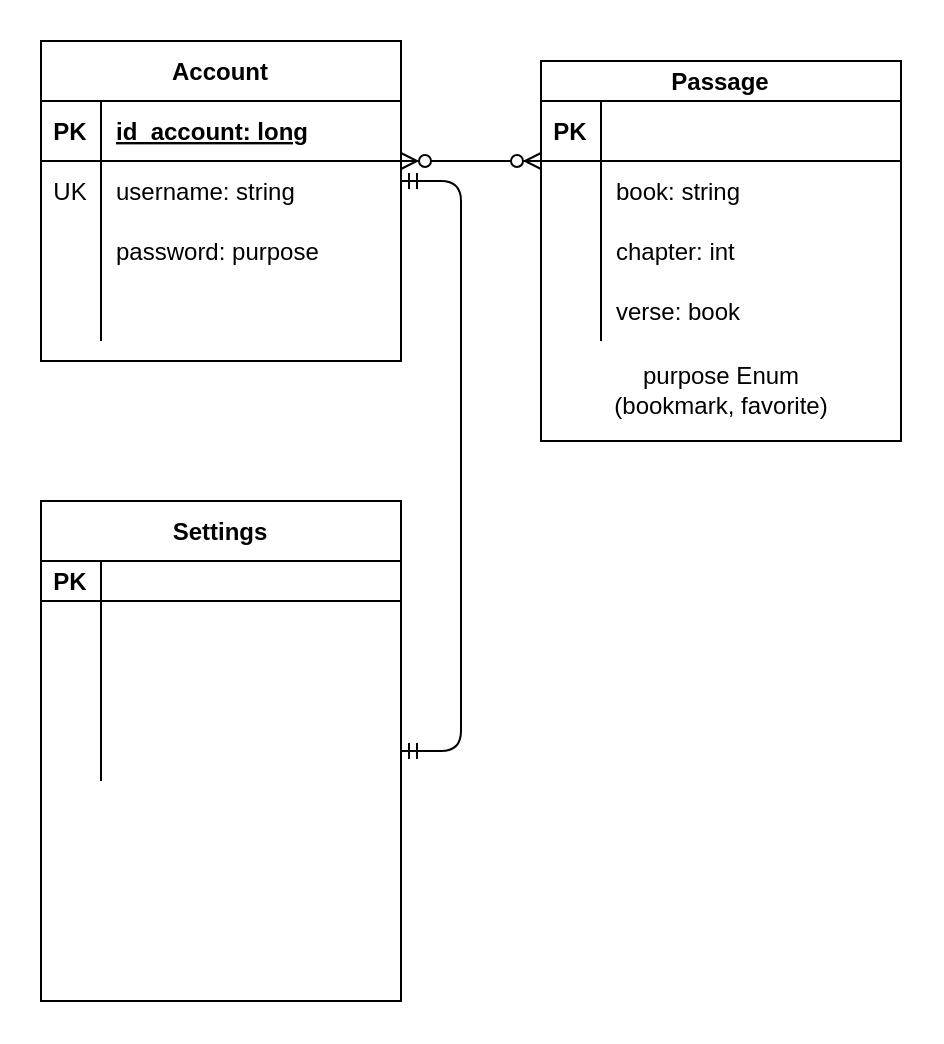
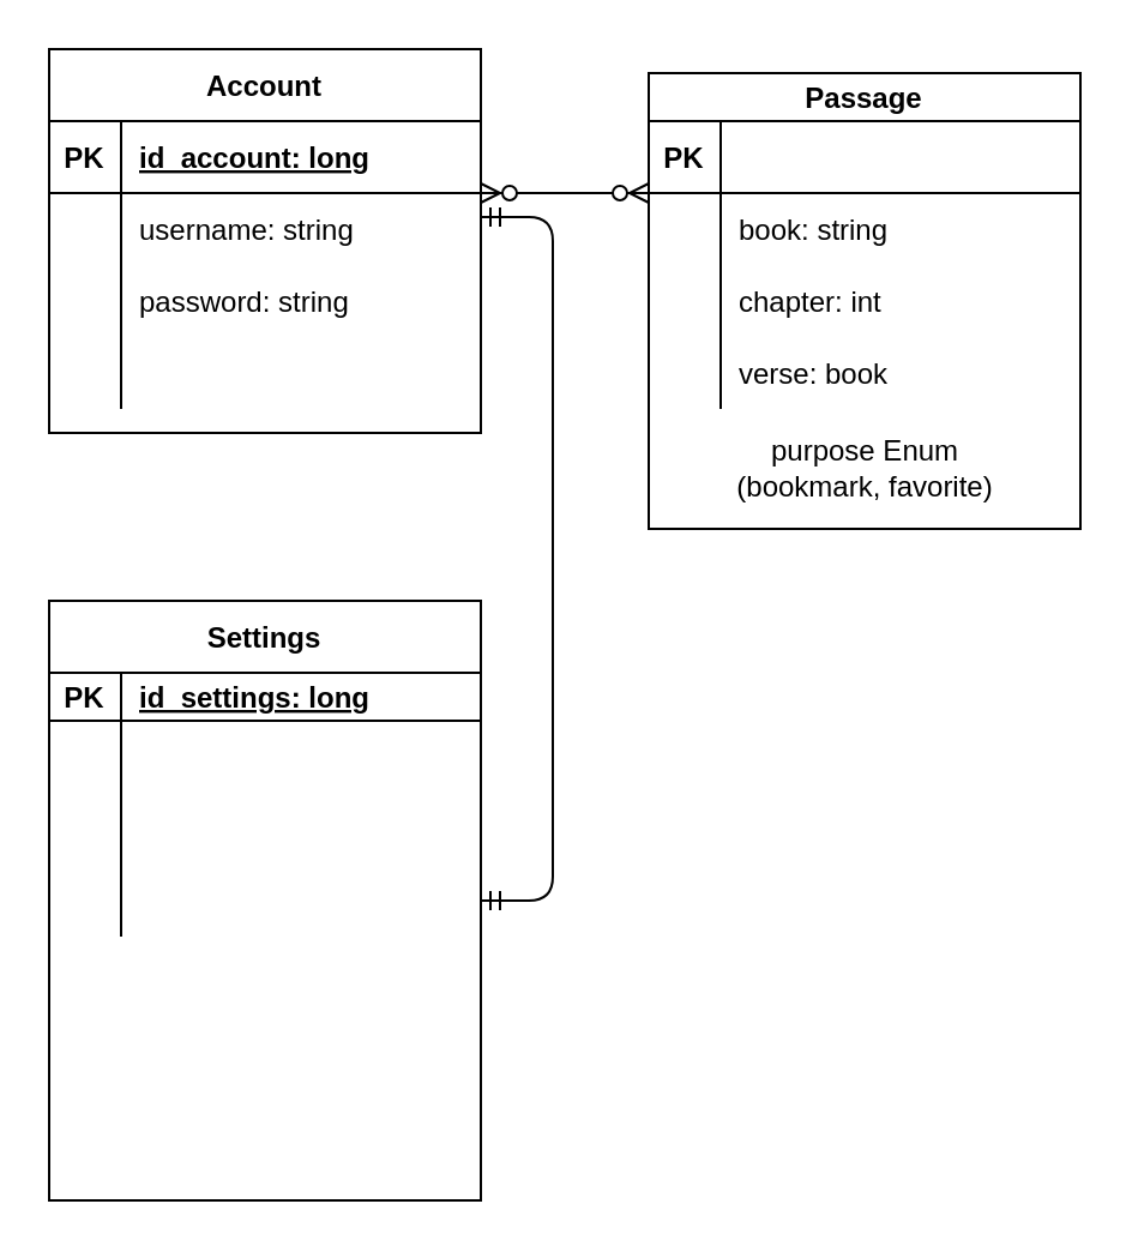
- <mxCell id="8" value="UK" style="shape=partialRectangle;connectable=0;fillColor=none;top=0;left=0;bottom=0;right=0;editable=1;overflow=hidden;" vertex="1" parent="7"><mxGeometry width="30" height="30" as="geometry" /></mxCell>
- <mxCell id="12" value="password: purpose" style="shape=partialRectangle;connectable=0;fillColor=none;top=0;left=0;bottom=0;right=0;align=left;spacingLeft=6;overflow=hidden;" vertex="1" parent="10"><mxGeometry x="30" width="150" height="30" as="geometry" /></mxCell>
+ <mxCell id="12" value="password: string" style="shape=partialRectangle;connectable=0;fillColor=none;top=0;left=0;bottom=0;right=0;align=left;spacingLeft=6;overflow=hidden;" vertex="1" parent="10"><mxGeometry x="30" width="150" height="30" as="geometry" /></mxCell>
+ <mxCell id="21" value="id_settings: long" style="shape=partialRectangle;connectable=0;fillColor=none;top=0;left=0;bottom=0;right=0;align=left;spacingLeft=6;fontStyle=5;overflow=hidden;" vertex="1" parent="19"><mxGeometry x="30" width="150" height="20" as="geometry" /></mxCell>
